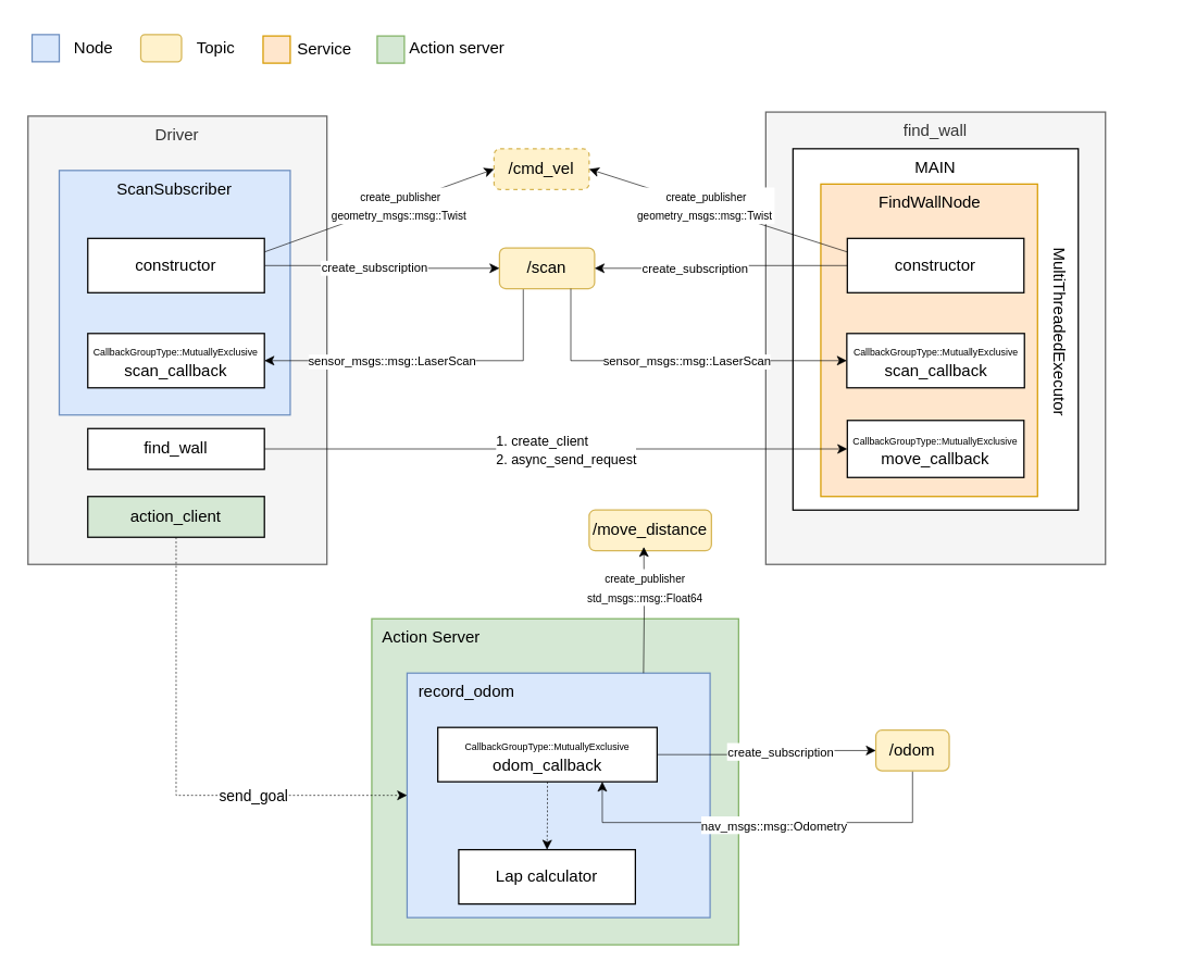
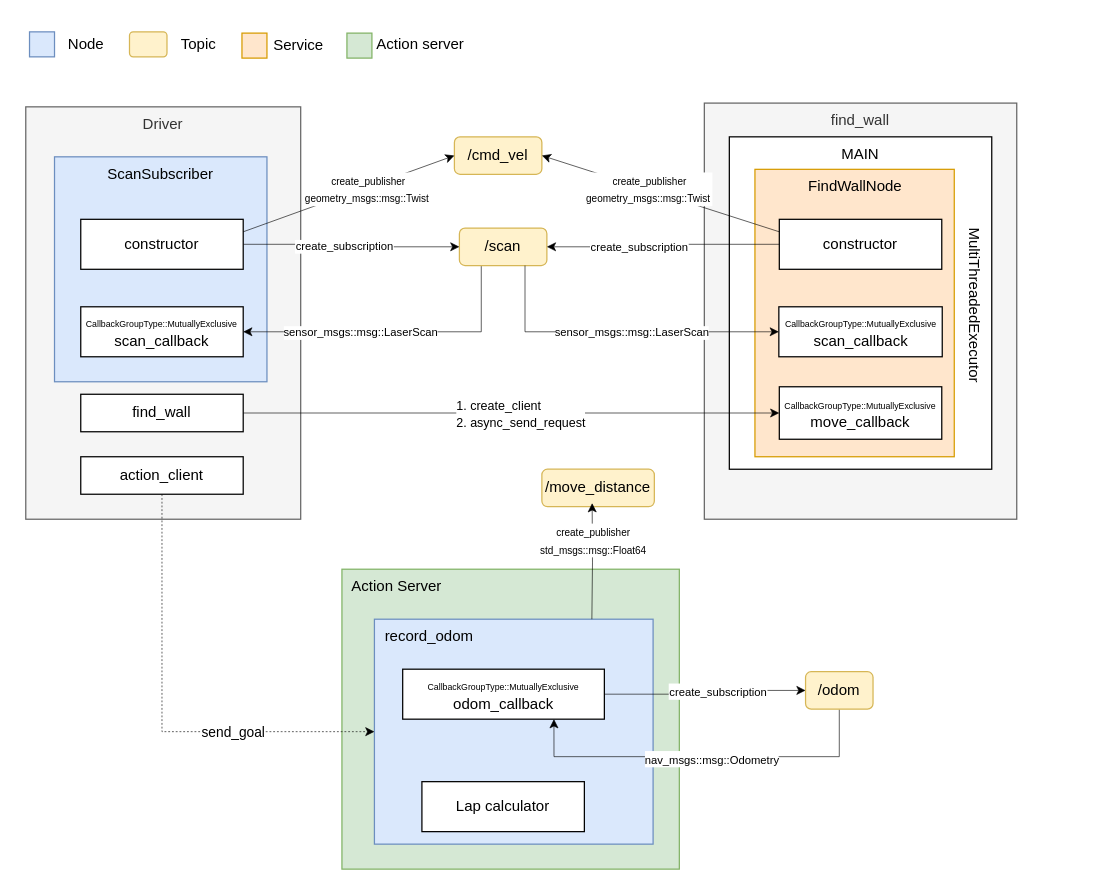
- <mxCell id="15" value="/cmd_vel" style="rounded=1;whiteSpace=wrap;html=1;fillColor=#fff2cc;strokeColor=#d6b656;dashed=1;" vertex="1" parent="1"><mxGeometry x="363" y="109" width="70" height="30" as="geometry" /></mxCell>
+ <mxCell id="15" value="/cmd_vel" style="rounded=1;whiteSpace=wrap;html=1;fillColor=#fff2cc;strokeColor=#d6b656;" vertex="1" parent="1"><mxGeometry x="363" y="109" width="70" height="30" as="geometry" /></mxCell>
- <mxCell id="46" value="&lt;span style=&quot;font-size: 12px;&quot;&gt;action_client&lt;/span&gt;" style="rounded=0;whiteSpace=wrap;html=1;fillColor=#d5e8d4;" vertex="1" parent="1"><mxGeometry x="64" y="365" width="130" height="30" as="geometry" /></mxCell>
+ <mxCell id="46" value="&lt;span style=&quot;font-size: 12px;&quot;&gt;action_client&lt;/span&gt;" style="rounded=0;whiteSpace=wrap;html=1;" vertex="1" parent="1"><mxGeometry x="64" y="365" width="130" height="30" as="geometry" /></mxCell>
- <mxCell id="52" style="edgeStyle=orthogonalEdgeStyle;rounded=0;orthogonalLoop=1;jettySize=auto;html=1;entryX=0.5;entryY=0;entryDx=0;entryDy=0;strokeWidth=0.5;dashed=1;" edge="1" parent="1" source="53" target="54"><mxGeometry relative="1" as="geometry" /></mxCell>
